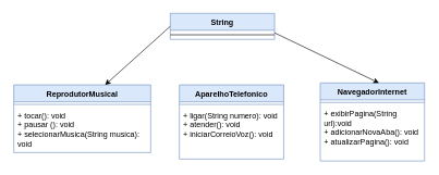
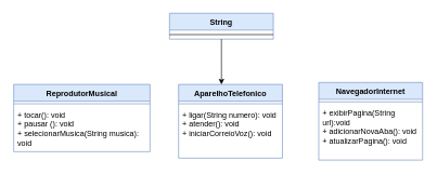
- <mxCell id="13" value="" style="endArrow=classic;html=1;rounded=0;exitX=0;exitY=0.5;exitDx=0;exitDy=0;entryX=0.667;entryY=0;entryDx=0;entryDy=0;entryPerimeter=0;" edge="1" parent="1" source="2" target="4"><mxGeometry width="50" height="50" relative="1" as="geometry"><mxPoint x="160" y="-40" as="sourcePoint" /><mxPoint x="160" y="27" as="targetPoint" /><Array as="points" /></mxGeometry></mxCell>
- <mxCell id="15" value="" style="endArrow=classic;html=1;rounded=0;exitX=1;exitY=0.75;exitDx=0;exitDy=0;entryX=0.563;entryY=0;entryDx=0;entryDy=0;entryPerimeter=0;" edge="1" parent="1" source="2" target="10"><mxGeometry width="50" height="50" relative="1" as="geometry"><mxPoint x="500" y="-50" as="sourcePoint" /><mxPoint x="580" y="-60" as="targetPoint" /><Array as="points" /></mxGeometry></mxCell>
+ <mxCell id="14" value="" style="endArrow=classic;html=1;rounded=0;exitX=0.5;exitY=1;exitDx=0;exitDy=0;entryX=0.413;entryY=0;entryDx=0;entryDy=0;entryPerimeter=0;" edge="1" parent="1" source="2" target="7"><mxGeometry width="50" height="50" relative="1" as="geometry"><mxPoint x="310" y="-100" as="sourcePoint" /><mxPoint x="310" y="-10" as="targetPoint" /></mxGeometry></mxCell>
